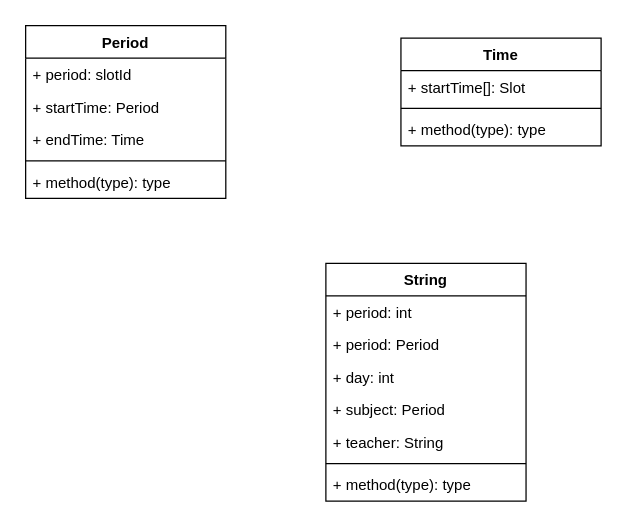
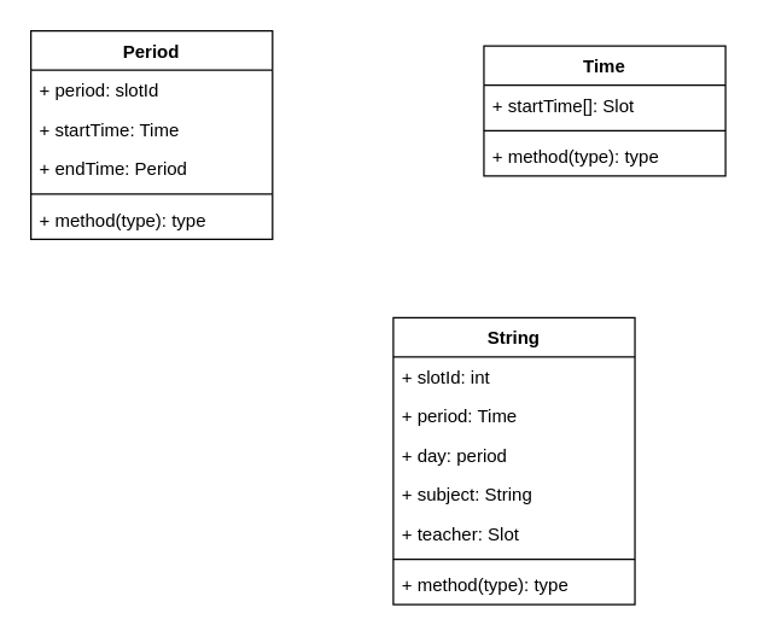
- <mxCell id="8" value="+ startTime: Period" style="text;strokeColor=none;fillColor=none;align=left;verticalAlign=top;spacingLeft=4;spacingRight=4;overflow=hidden;rotatable=0;points=[[0,0.5],[1,0.5]];portConstraint=eastwest;" parent="6" vertex="1"><mxGeometry y="52" width="160" height="26" as="geometry" /></mxCell>
+ <mxCell id="8" value="+ startTime: Time" style="text;strokeColor=none;fillColor=none;align=left;verticalAlign=top;spacingLeft=4;spacingRight=4;overflow=hidden;rotatable=0;points=[[0,0.5],[1,0.5]];portConstraint=eastwest;" parent="6" vertex="1"><mxGeometry y="52" width="160" height="26" as="geometry" /></mxCell>
- <mxCell id="9" value="+ endTime: Time" style="text;strokeColor=none;fillColor=none;align=left;verticalAlign=top;spacingLeft=4;spacingRight=4;overflow=hidden;rotatable=0;points=[[0,0.5],[1,0.5]];portConstraint=eastwest;" parent="6" vertex="1"><mxGeometry y="78" width="160" height="26" as="geometry" /></mxCell>
+ <mxCell id="9" value="+ endTime: Period" style="text;strokeColor=none;fillColor=none;align=left;verticalAlign=top;spacingLeft=4;spacingRight=4;overflow=hidden;rotatable=0;points=[[0,0.5],[1,0.5]];portConstraint=eastwest;" parent="6" vertex="1"><mxGeometry y="78" width="160" height="26" as="geometry" /></mxCell>
- <mxCell id="13" value="+ period: int" style="text;strokeColor=none;fillColor=none;align=left;verticalAlign=top;spacingLeft=4;spacingRight=4;overflow=hidden;rotatable=0;points=[[0,0.5],[1,0.5]];portConstraint=eastwest;" parent="12" vertex="1"><mxGeometry y="26" width="160" height="26" as="geometry" /></mxCell>
+ <mxCell id="13" value="+ slotId: int" style="text;strokeColor=none;fillColor=none;align=left;verticalAlign=top;spacingLeft=4;spacingRight=4;overflow=hidden;rotatable=0;points=[[0,0.5],[1,0.5]];portConstraint=eastwest;" parent="12" vertex="1"><mxGeometry y="26" width="160" height="26" as="geometry" /></mxCell>
- <mxCell id="14" value="+ period: Period" style="text;strokeColor=none;fillColor=none;align=left;verticalAlign=top;spacingLeft=4;spacingRight=4;overflow=hidden;rotatable=0;points=[[0,0.5],[1,0.5]];portConstraint=eastwest;" parent="12" vertex="1"><mxGeometry y="52" width="160" height="26" as="geometry" /></mxCell>
+ <mxCell id="14" value="+ period: Time" style="text;strokeColor=none;fillColor=none;align=left;verticalAlign=top;spacingLeft=4;spacingRight=4;overflow=hidden;rotatable=0;points=[[0,0.5],[1,0.5]];portConstraint=eastwest;" parent="12" vertex="1"><mxGeometry y="52" width="160" height="26" as="geometry" /></mxCell>
- <mxCell id="15" value="+ day: int" style="text;strokeColor=none;fillColor=none;align=left;verticalAlign=top;spacingLeft=4;spacingRight=4;overflow=hidden;rotatable=0;points=[[0,0.5],[1,0.5]];portConstraint=eastwest;" parent="12" vertex="1"><mxGeometry y="78" width="160" height="26" as="geometry" /></mxCell>
+ <mxCell id="15" value="+ day: period" style="text;strokeColor=none;fillColor=none;align=left;verticalAlign=top;spacingLeft=4;spacingRight=4;overflow=hidden;rotatable=0;points=[[0,0.5],[1,0.5]];portConstraint=eastwest;" parent="12" vertex="1"><mxGeometry y="78" width="160" height="26" as="geometry" /></mxCell>
- <mxCell id="16" value="+ subject: Period" style="text;strokeColor=none;fillColor=none;align=left;verticalAlign=top;spacingLeft=4;spacingRight=4;overflow=hidden;rotatable=0;points=[[0,0.5],[1,0.5]];portConstraint=eastwest;" parent="12" vertex="1"><mxGeometry y="104" width="160" height="26" as="geometry" /></mxCell>
+ <mxCell id="16" value="+ subject: String" style="text;strokeColor=none;fillColor=none;align=left;verticalAlign=top;spacingLeft=4;spacingRight=4;overflow=hidden;rotatable=0;points=[[0,0.5],[1,0.5]];portConstraint=eastwest;" parent="12" vertex="1"><mxGeometry y="104" width="160" height="26" as="geometry" /></mxCell>
- <mxCell id="17" value="+ teacher: String" style="text;strokeColor=none;fillColor=none;align=left;verticalAlign=top;spacingLeft=4;spacingRight=4;overflow=hidden;rotatable=0;points=[[0,0.5],[1,0.5]];portConstraint=eastwest;" parent="12" vertex="1"><mxGeometry y="130" width="160" height="26" as="geometry" /></mxCell>
+ <mxCell id="17" value="+ teacher: Slot" style="text;strokeColor=none;fillColor=none;align=left;verticalAlign=top;spacingLeft=4;spacingRight=4;overflow=hidden;rotatable=0;points=[[0,0.5],[1,0.5]];portConstraint=eastwest;" parent="12" vertex="1"><mxGeometry y="130" width="160" height="26" as="geometry" /></mxCell>
